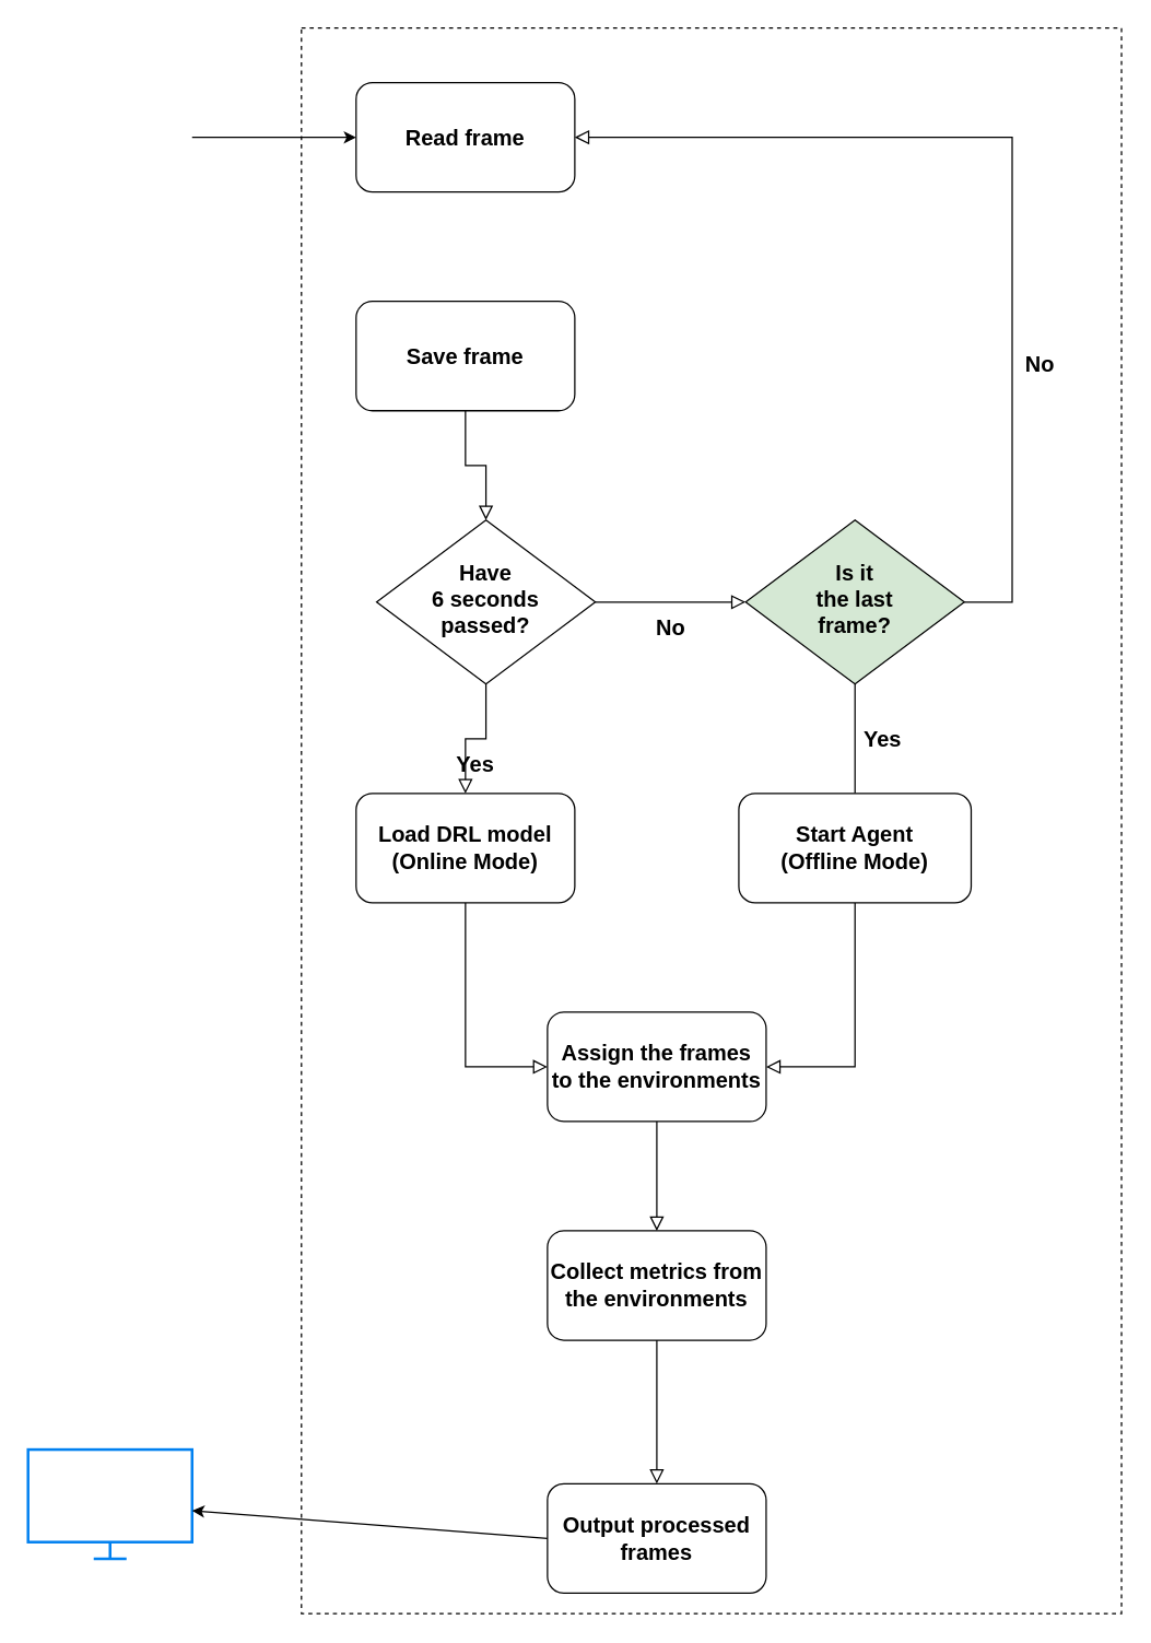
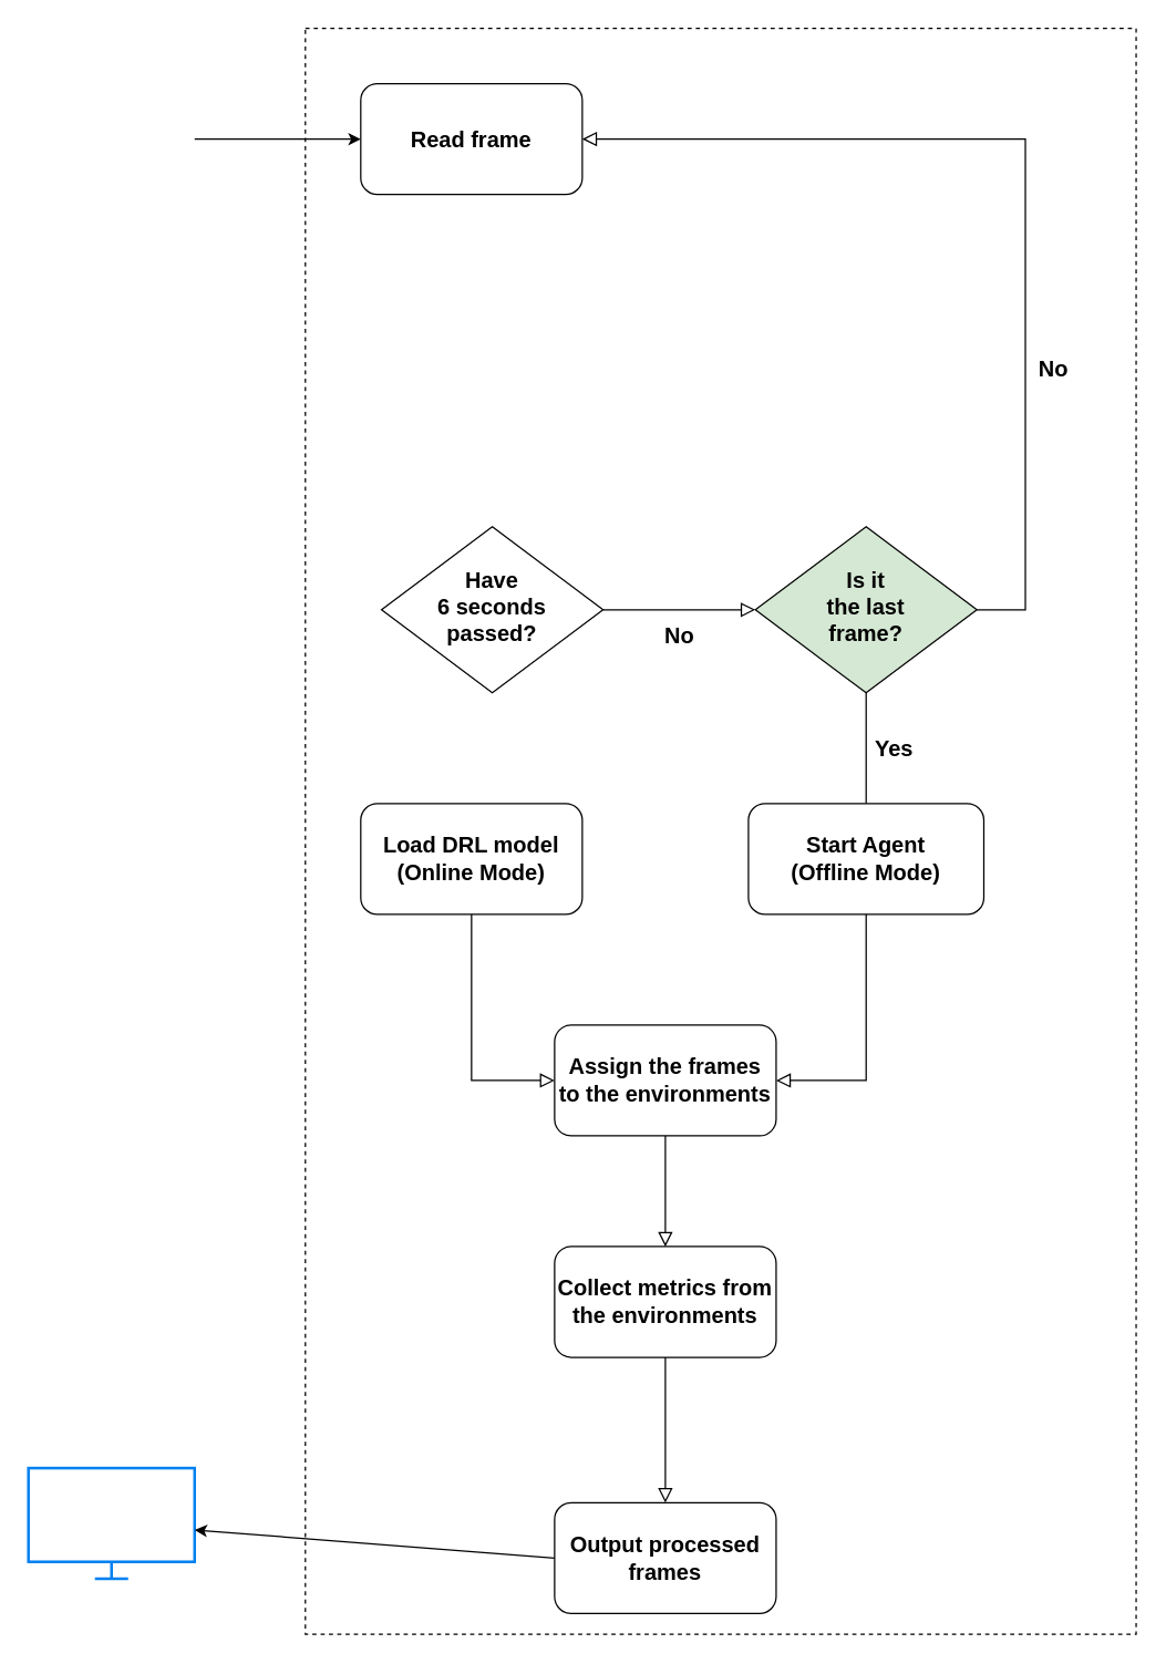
- <mxCell id="6" value="Save frame" style="rounded=1;whiteSpace=wrap;html=1;fontSize=16;glass=0;strokeWidth=1;shadow=0;fontStyle=1" vertex="1" parent="1"><mxGeometry x="260" y="220" width="160" height="80" as="geometry" /></mxCell>
- <mxCell id="7" value="" style="rounded=0;html=1;jettySize=auto;orthogonalLoop=1;fontSize=11;endArrow=block;endFill=0;endSize=8;strokeWidth=1;shadow=0;labelBackgroundColor=none;edgeStyle=orthogonalEdgeStyle;exitX=0.5;exitY=1;exitDx=0;exitDy=0;entryX=0.5;entryY=0;entryDx=0;entryDy=0;" edge="1" parent="1" source="6" target="8"><mxGeometry relative="1" as="geometry"><mxPoint x="350" y="150" as="sourcePoint" /><mxPoint x="340" y="310" as="targetPoint" /></mxGeometry></mxCell>
- <mxCell id="12" value="&lt;font style=&quot;font-size: 16px;&quot;&gt;&lt;b&gt;Yes&lt;/b&gt;&lt;/font&gt;" style="edgeStyle=orthogonalEdgeStyle;rounded=0;html=1;jettySize=auto;orthogonalLoop=1;fontSize=11;endArrow=block;endFill=0;endSize=8;strokeWidth=1;shadow=0;labelBackgroundColor=none;exitX=0.5;exitY=1;exitDx=0;exitDy=0;entryX=0.5;entryY=0;entryDx=0;entryDy=0;" edge="1" parent="1" source="8" target="13"><mxGeometry x="0.006" y="19" relative="1" as="geometry"><mxPoint as="offset" /><mxPoint x="430" y="410" as="sourcePoint" /><mxPoint x="340" y="540" as="targetPoint" /></mxGeometry></mxCell>
